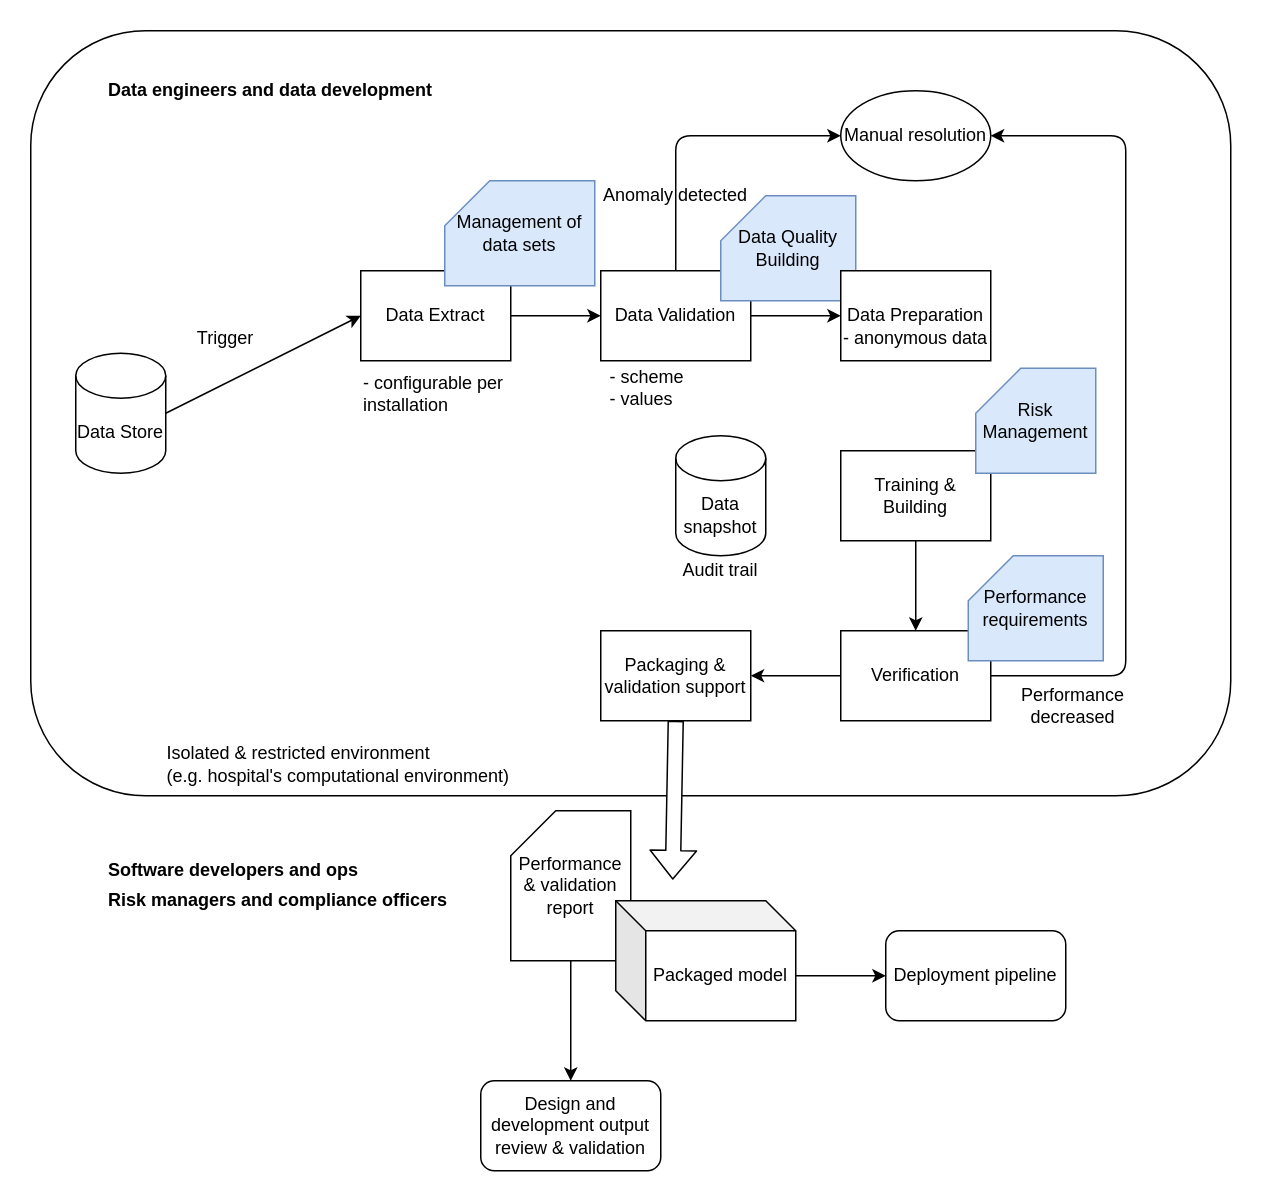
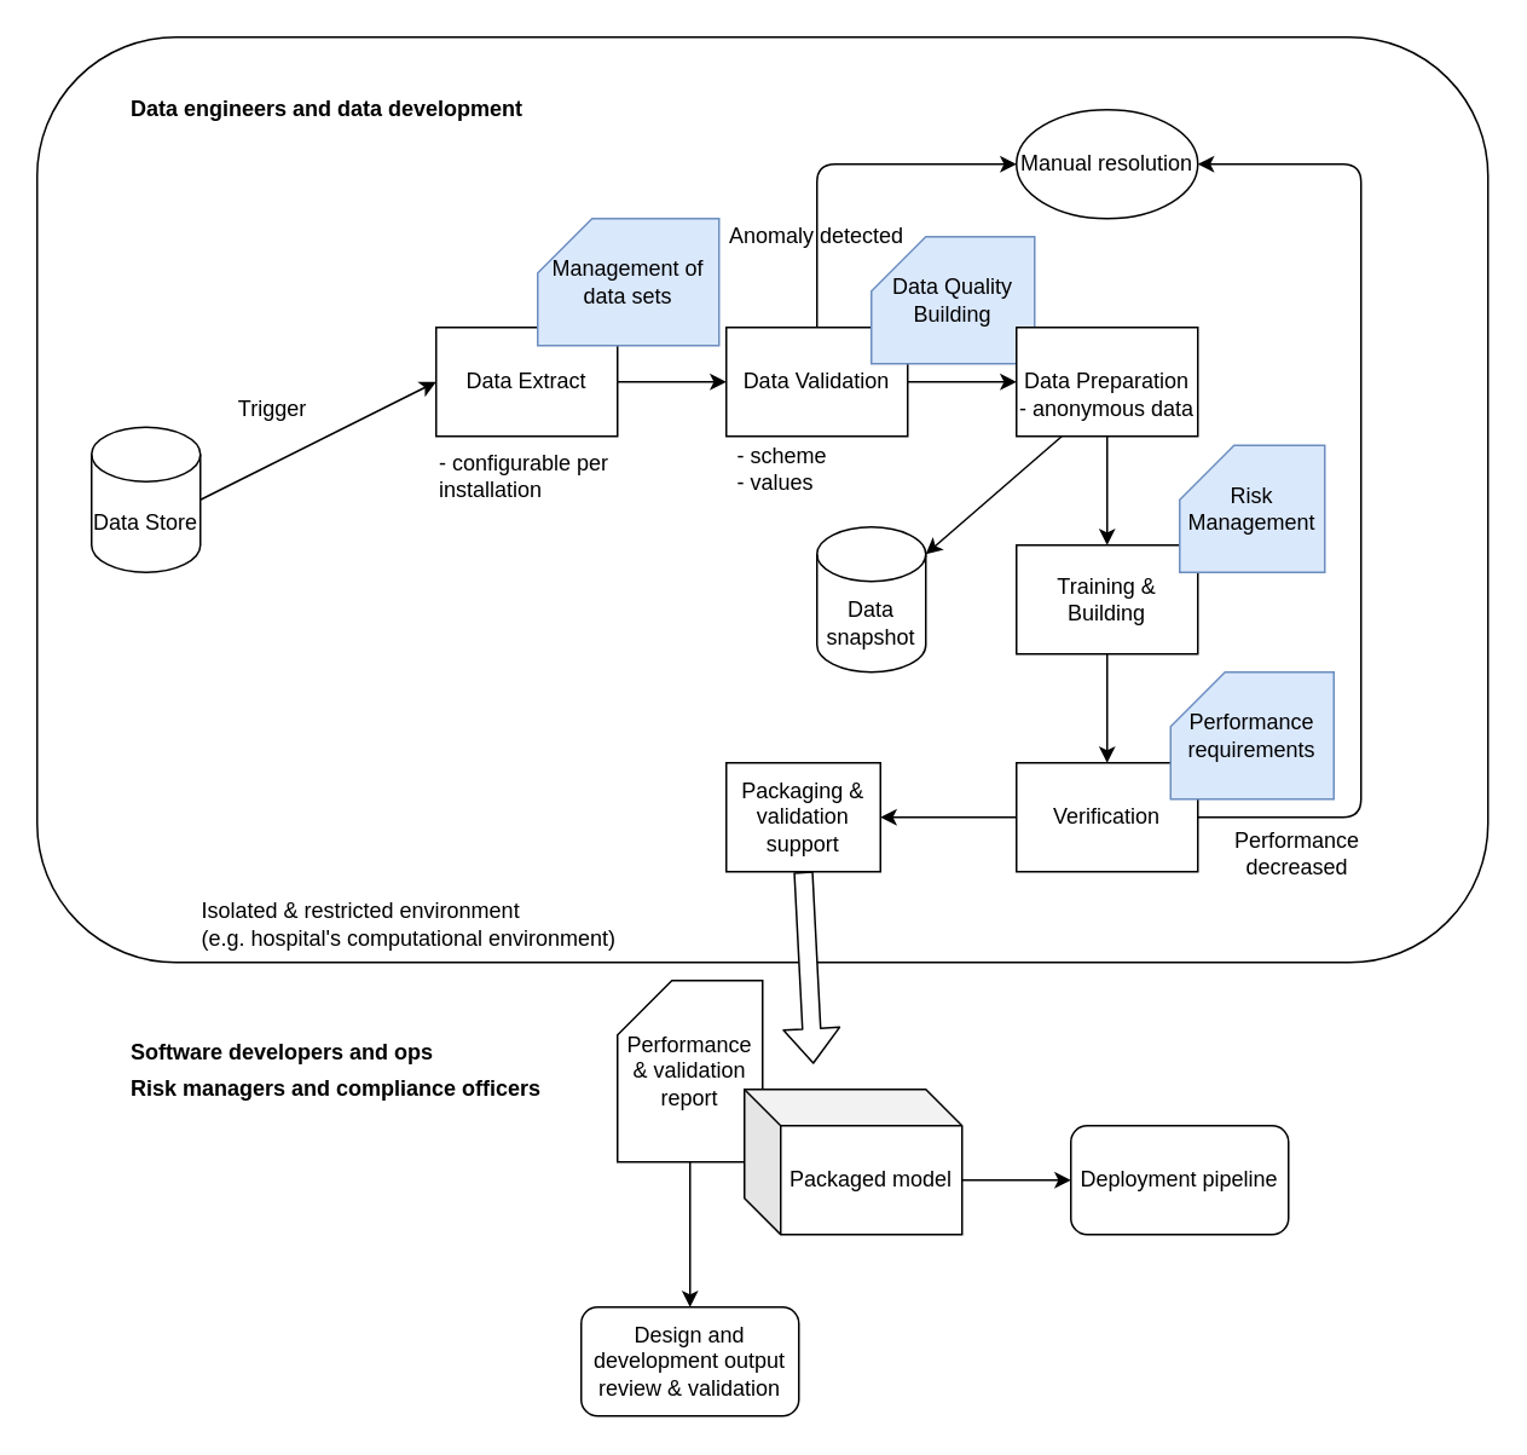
+ <mxCell id="16" value="" style="endArrow=classic;html=1;entryX=0.5;entryY=0;entryDx=0;entryDy=0;" parent="1" source="40" target="10" edge="1"><mxGeometry width="50" height="50" relative="1" as="geometry"><mxPoint x="520" y="220" as="sourcePoint" /><mxPoint x="560" y="220" as="targetPoint" /></mxGeometry></mxCell>
+ <mxCell id="22" value="" style="endArrow=classic;html=1;entryX=1;entryY=0;entryDx=0;entryDy=15;entryPerimeter=0;exitX=0.25;exitY=1;exitDx=0;exitDy=0;" parent="1" source="40" target="8" edge="1"><mxGeometry width="50" height="50" relative="1" as="geometry"><mxPoint x="510" y="300" as="sourcePoint" /><mxPoint x="560" y="250" as="targetPoint" /></mxGeometry></mxCell>
- <mxCell id="23" value="Audit trail" style="text;html=1;strokeColor=none;fillColor=none;align=center;verticalAlign=middle;whiteSpace=wrap;rounded=0;" parent="1" vertex="1"><mxGeometry x="430" y="370" width="100" height="20" as="geometry" /></mxCell>
- <mxCell id="11" value="Packaging &amp;amp; validation support" style="rounded=0;whiteSpace=wrap;html=1;" parent="1" vertex="1"><mxGeometry x="400" y="420" width="100" height="60" as="geometry" /></mxCell>
+ <mxCell id="11" value="Packaging &amp;amp; validation support" style="rounded=0;whiteSpace=wrap;html=1;" parent="1" vertex="1"><mxGeometry x="400" y="420" width="85" height="60" as="geometry" /></mxCell>
